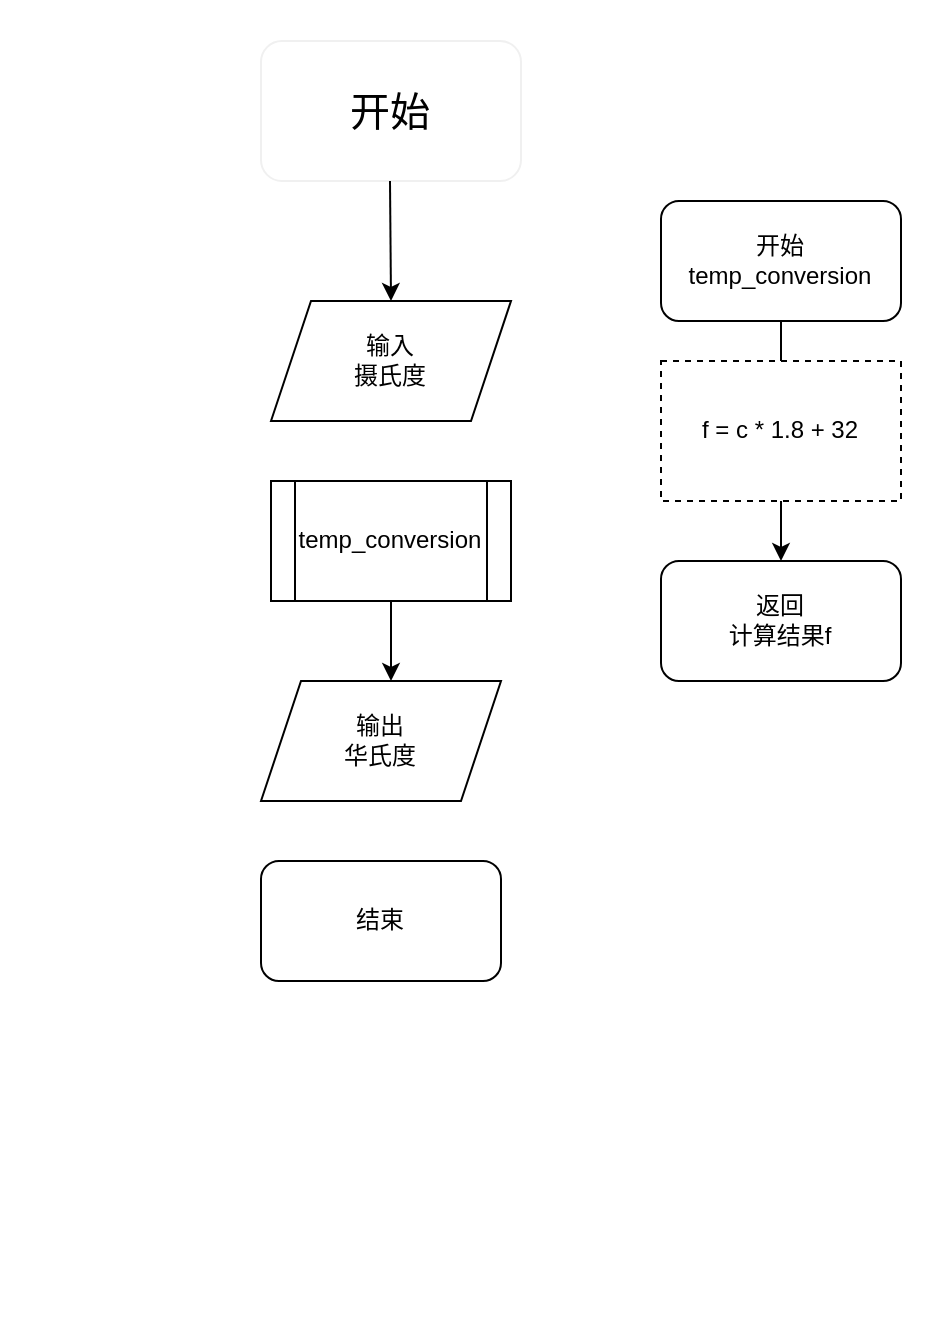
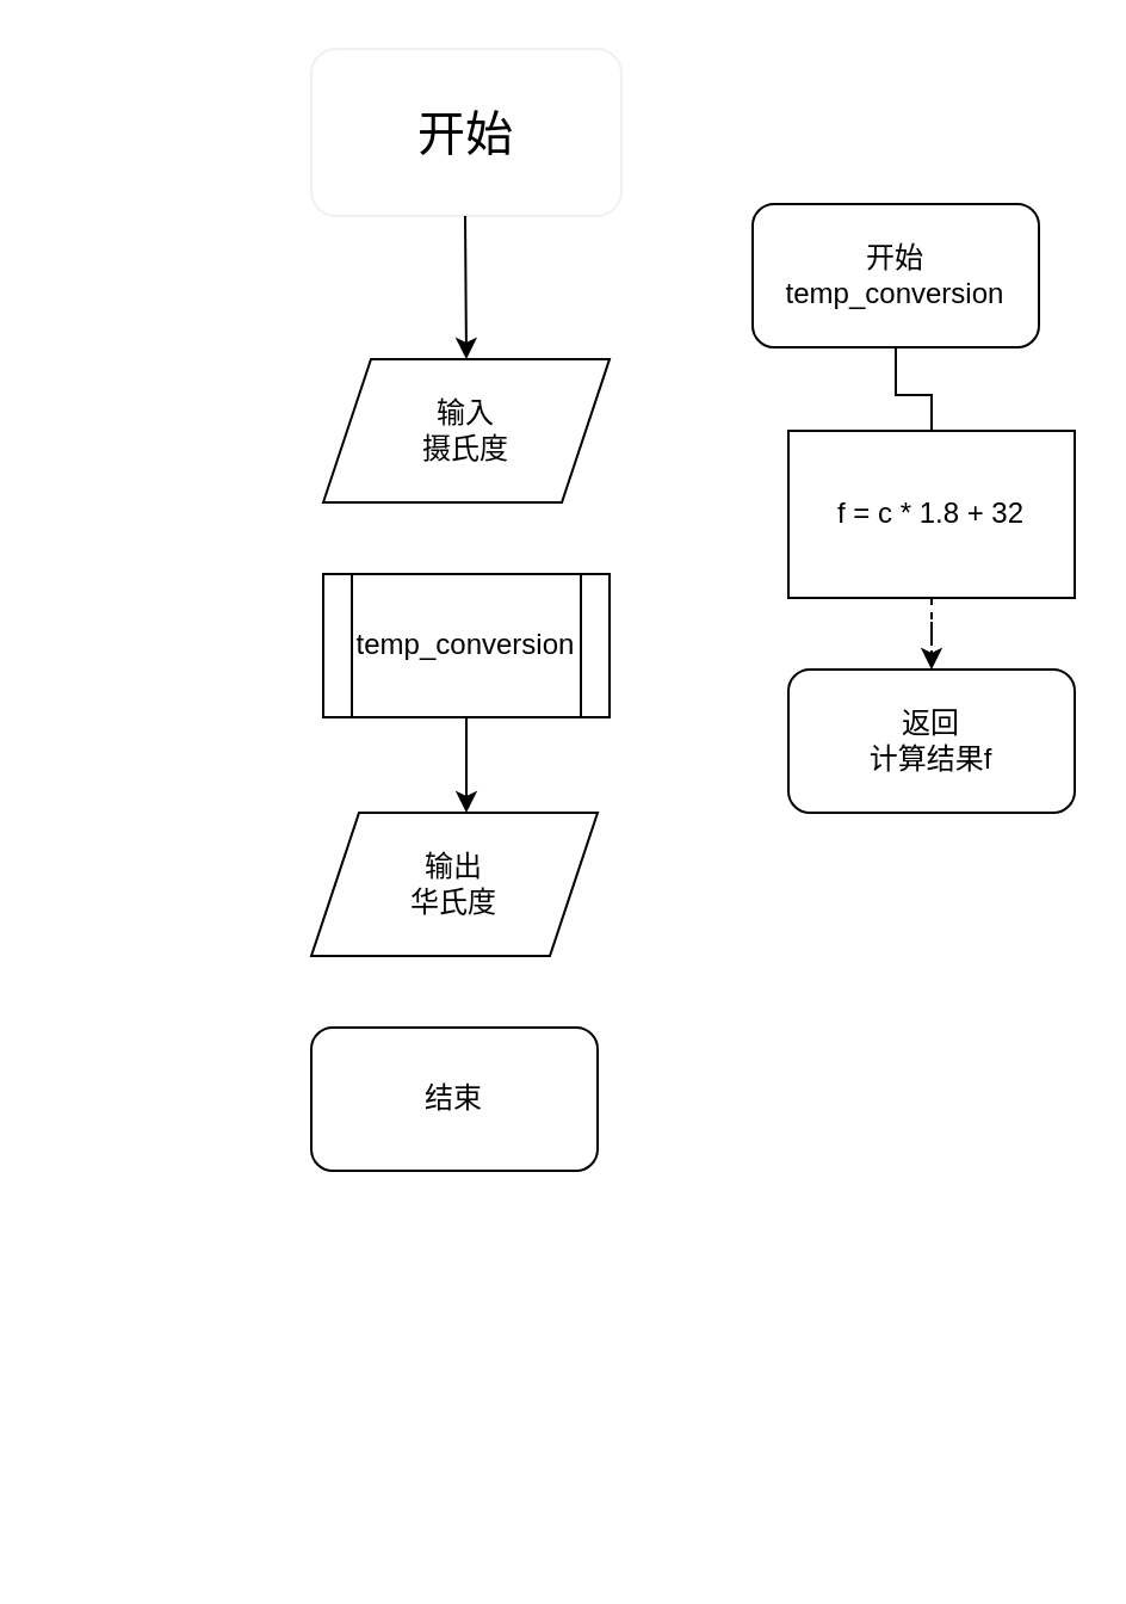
- <mxCell id="11" value="开始&lt;br&gt;temp_conversion" style="rounded=1;whiteSpace=wrap;html=1;" vertex="1" parent="1"><mxGeometry x="330" y="100" width="120" height="60" as="geometry" /></mxCell>
+ <mxCell id="11" value="开始&lt;br&gt;temp_conversion" style="rounded=1;whiteSpace=wrap;html=1;" vertex="1" parent="1"><mxGeometry x="315" y="85" width="120" height="60" as="geometry" /></mxCell>
- <mxCell id="13" value="f = c * 1.8 + 32" style="rounded=0;whiteSpace=wrap;html=1;dashed=1;" vertex="1" parent="1"><mxGeometry x="330" y="180" width="120" height="70" as="geometry" /></mxCell>
+ <mxCell id="13" value="f = c * 1.8 + 32" style="rounded=0;whiteSpace=wrap;html=1;" vertex="1" parent="1"><mxGeometry x="330" y="180" width="120" height="70" as="geometry" /></mxCell>
- <mxCell id="12" style="edgeStyle=orthogonalEdgeStyle;rounded=0;orthogonalLoop=1;jettySize=auto;html=1;exitX=0.5;exitY=1;exitDx=0;exitDy=0;" edge="1" parent="1" source="13" target="14"><mxGeometry relative="1" as="geometry"><mxPoint x="390" y="290" as="targetPoint" /></mxGeometry></mxCell>
+ <mxCell id="12" style="edgeStyle=orthogonalEdgeStyle;rounded=0;orthogonalLoop=1;jettySize=auto;html=1;exitX=0.5;exitY=1;exitDx=0;exitDy=0;dashed=1;" edge="1" parent="1" source="13" target="14"><mxGeometry relative="1" as="geometry"><mxPoint x="390" y="290" as="targetPoint" /></mxGeometry></mxCell>
